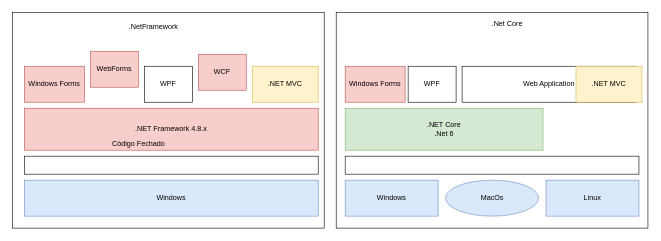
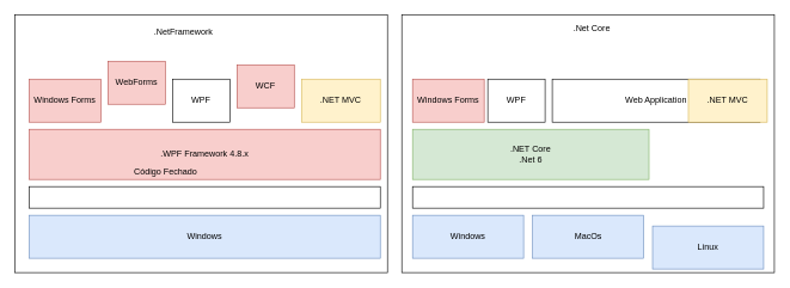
- <mxCell id="14" value=".Net Core" style="text;html=1;align=center;verticalAlign=middle;resizable=0;points=[];autosize=1;" parent="1" vertex="1"><mxGeometry x="810" y="30" width="70" height="20" as="geometry" /></mxCell>
+ <mxCell id="14" value=".Net Core" style="text;html=1;align=center;verticalAlign=middle;resizable=0;points=[];autosize=1;" parent="1" vertex="1"><mxGeometry x="790" y="30" width="70" height="20" as="geometry" /></mxCell>
- <mxCell id="3" value=".NET Framework 4.8.x" style="rounded=0;whiteSpace=wrap;html=1;fillColor=#f8cecc;strokeColor=#b85450;" parent="1" vertex="1"><mxGeometry x="40" y="180" width="490" height="70" as="geometry" /></mxCell>
+ <mxCell id="3" value=".WPF Framework 4.8.x" style="rounded=0;whiteSpace=wrap;html=1;fillColor=#f8cecc;strokeColor=#b85450;" parent="1" vertex="1"><mxGeometry x="40" y="180" width="490" height="70" as="geometry" /></mxCell>
- <mxCell id="17" value="MacOs" style="ellipse;whiteSpace=wrap;html=1;fillColor=#dae8fc;strokeColor=#6c8ebf;" parent="1" vertex="1"><mxGeometry x="742.5" y="300" width="155" height="60" as="geometry" /></mxCell>
+ <mxCell id="17" value="MacOs" style="rounded=0;whiteSpace=wrap;html=1;fillColor=#dae8fc;strokeColor=#6c8ebf;" parent="1" vertex="1"><mxGeometry x="742.5" y="300" width="155" height="60" as="geometry" /></mxCell>
- <mxCell id="18" value="Linux" style="rounded=0;whiteSpace=wrap;html=1;fillColor=#dae8fc;strokeColor=#6c8ebf;" parent="1" vertex="1"><mxGeometry x="910" y="300" width="155" height="60" as="geometry" /></mxCell>
+ <mxCell id="18" value="Linux" style="rounded=0;whiteSpace=wrap;html=1;fillColor=#dae8fc;strokeColor=#6c8ebf;" parent="1" vertex="1"><mxGeometry x="910" y="315" width="155" height="60" as="geometry" /></mxCell>
